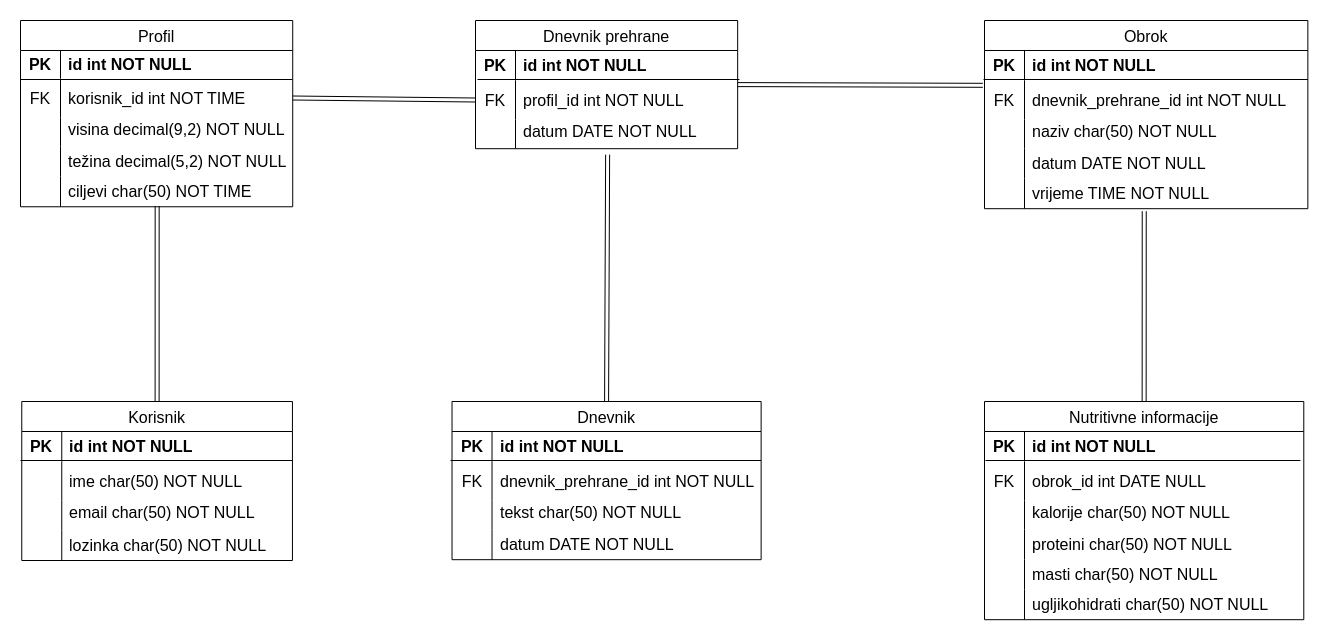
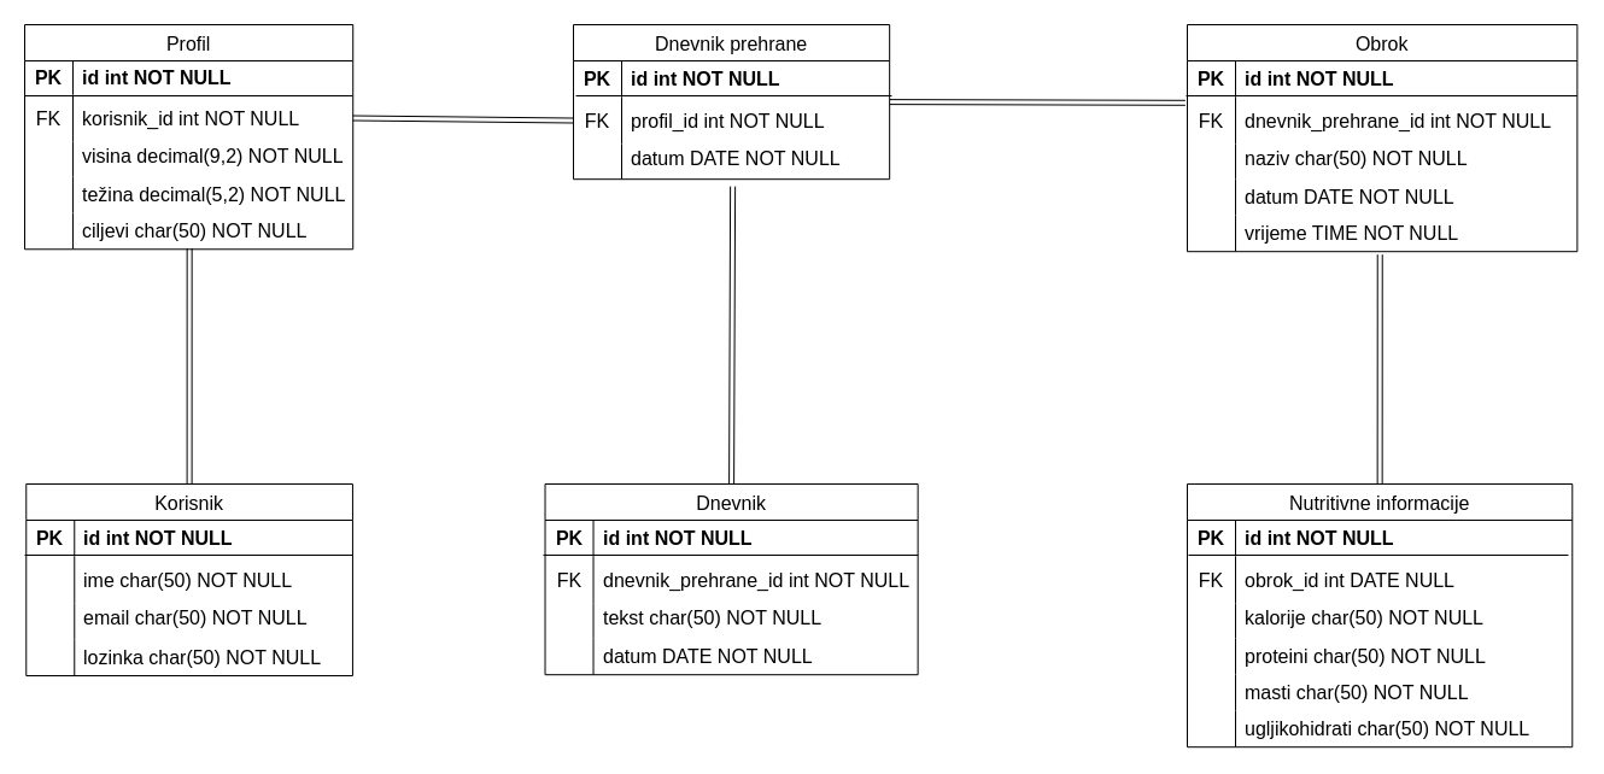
- <mxCell id="8" value="korisnik_id int NOT TIME" style="shape=partialRectangle;html=1;whiteSpace=wrap;connectable=0;fillColor=none;top=0;left=0;bottom=0;right=0;align=left;spacingLeft=6;overflow=hidden;strokeColor=default;fontSize=16;strokeWidth=3;swimlaneLine=0;" vertex="1" parent="6"><mxGeometry x="40" width="232" height="39" as="geometry"><mxRectangle width="232" height="39" as="alternateBounds" /></mxGeometry></mxCell>
+ <mxCell id="8" value="korisnik_id int NOT NULL" style="shape=partialRectangle;html=1;whiteSpace=wrap;connectable=0;fillColor=none;top=0;left=0;bottom=0;right=0;align=left;spacingLeft=6;overflow=hidden;strokeColor=default;fontSize=16;strokeWidth=3;swimlaneLine=0;" vertex="1" parent="6"><mxGeometry x="40" width="232" height="39" as="geometry"><mxRectangle width="232" height="39" as="alternateBounds" /></mxGeometry></mxCell>
- <mxCell id="17" value="ciljevi char(50) NOT TIME" style="shape=partialRectangle;html=1;whiteSpace=wrap;connectable=0;fillColor=none;top=0;left=0;bottom=0;right=0;align=left;spacingLeft=6;overflow=hidden;strokeColor=default;fontSize=16;strokeWidth=8;swimlaneLine=0;" vertex="1" parent="15"><mxGeometry x="40" width="232" height="30" as="geometry"><mxRectangle width="232" height="30" as="alternateBounds" /></mxGeometry></mxCell>
+ <mxCell id="17" value="ciljevi char(50) NOT NULL" style="shape=partialRectangle;html=1;whiteSpace=wrap;connectable=0;fillColor=none;top=0;left=0;bottom=0;right=0;align=left;spacingLeft=6;overflow=hidden;strokeColor=default;fontSize=16;strokeWidth=8;swimlaneLine=0;" vertex="1" parent="15"><mxGeometry x="40" width="232" height="30" as="geometry"><mxRectangle width="232" height="30" as="alternateBounds" /></mxGeometry></mxCell>
